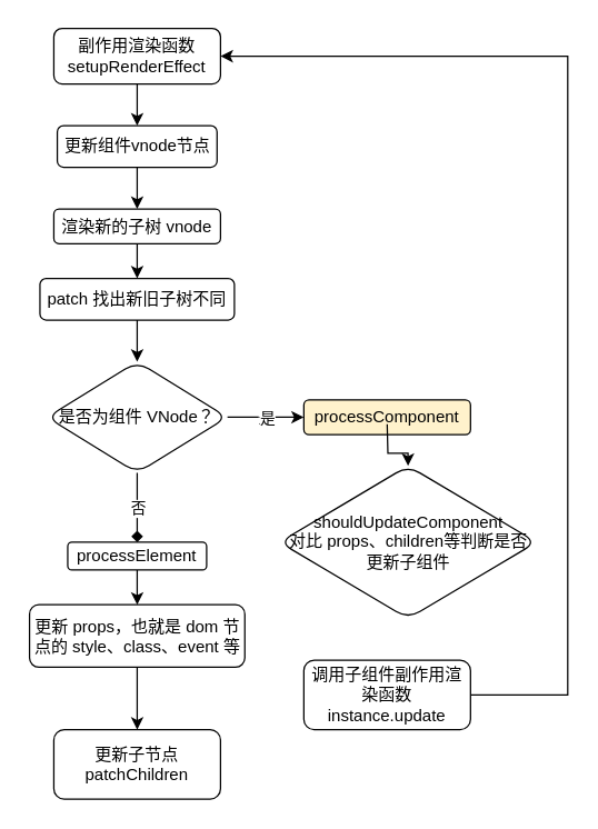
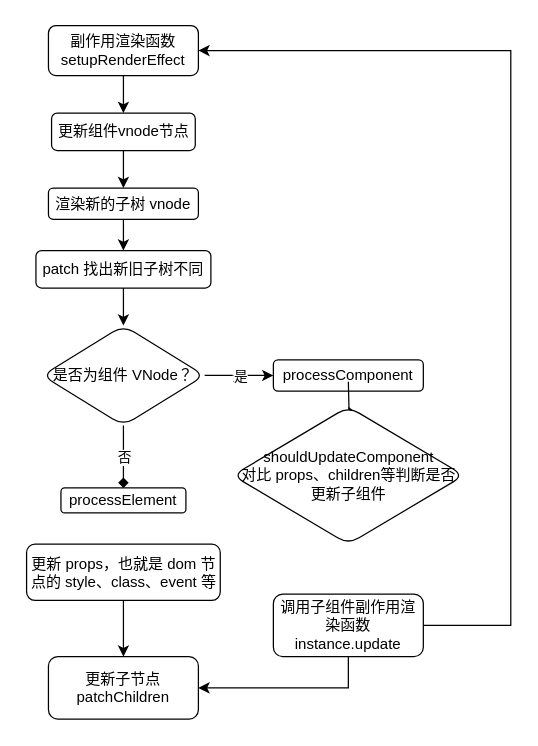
- <mxCell id="13" value="processComponent" style="rounded=1;whiteSpace=wrap;html=1;fillColor=#fff2cc;" vertex="1" parent="1"><mxGeometry x="218" y="287.5" width="120" height="25" as="geometry" /></mxCell>
+ <mxCell id="13" value="processComponent" style="rounded=1;whiteSpace=wrap;html=1;" vertex="1" parent="1"><mxGeometry x="218" y="287.5" width="120" height="25" as="geometry" /></mxCell>
- <mxCell id="19" value="shouldUpdateComponent&lt;br&gt;对比 props、children等判断是否更新子组件" style="rhombus;whiteSpace=wrap;html=1;rounded=1;" vertex="1" parent="1"><mxGeometry x="200.5" y="335" width="185" height="110" as="geometry" /></mxCell>
+ <mxCell id="19" value="shouldUpdateComponent&lt;br&gt;对比 props、children等判断是否更新子组件" style="rhombus;whiteSpace=wrap;html=1;rounded=1;" vertex="1" parent="1"><mxGeometry x="185.5" y="325" width="185" height="110" as="geometry" /></mxCell>
- <mxCell id="15" value="" style="edgeStyle=orthogonalEdgeStyle;rounded=0;orthogonalLoop=1;jettySize=auto;html=1;" edge="1" parent="1" source="16" target="24"><mxGeometry relative="1" as="geometry" /></mxCell>
+ <mxCell id="21" style="edgeStyle=orthogonalEdgeStyle;rounded=0;orthogonalLoop=1;jettySize=auto;html=1;exitX=0.5;exitY=1;exitDx=0;exitDy=0;entryX=1;entryY=0.5;entryDx=0;entryDy=0;" edge="1" parent="1" source="22" target="25"><mxGeometry relative="1" as="geometry" /></mxCell>
